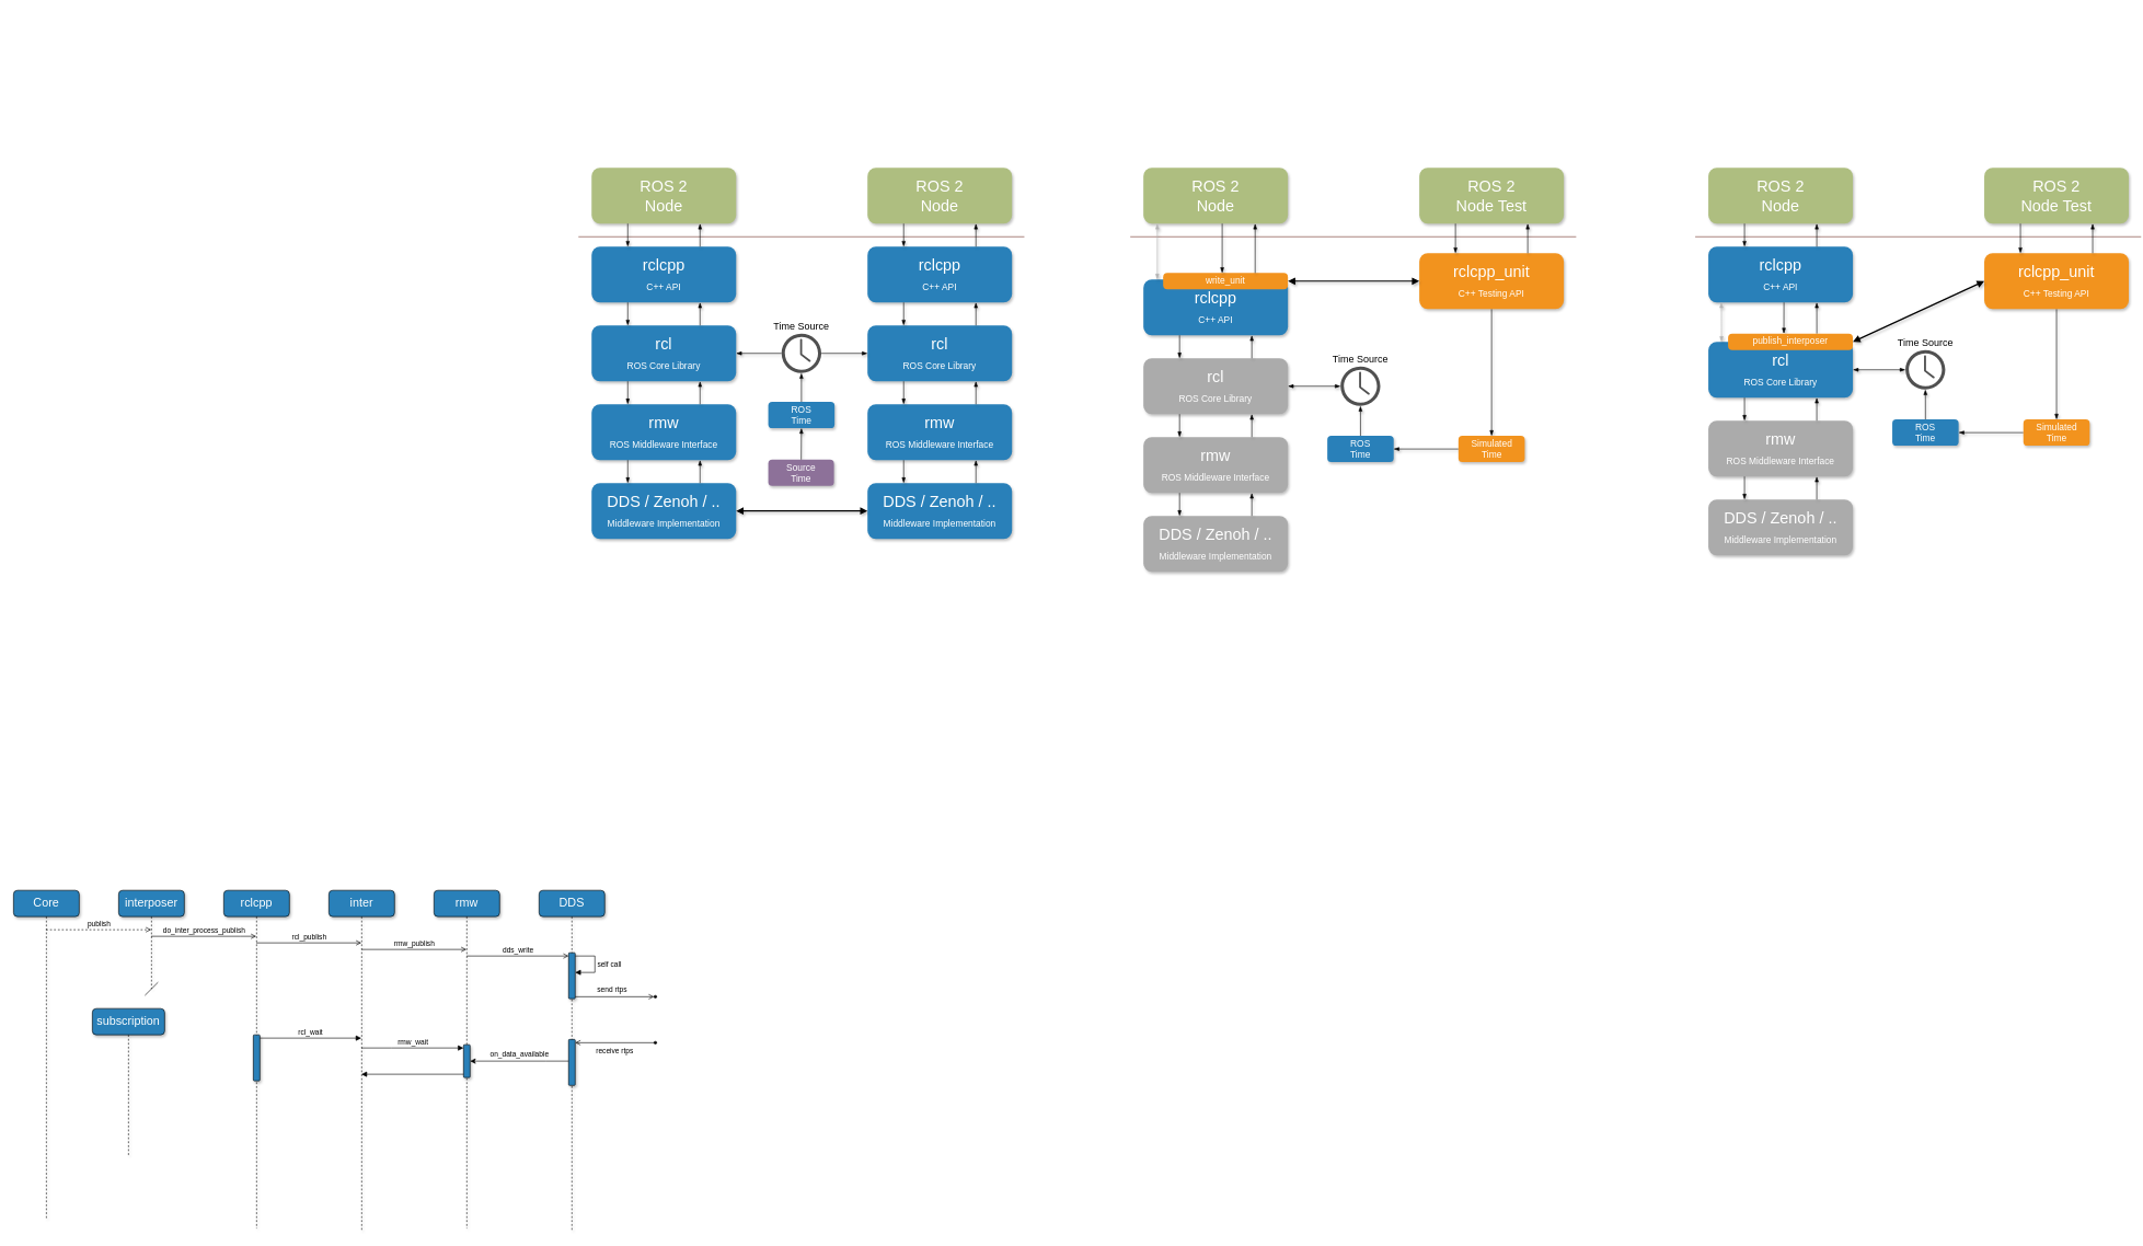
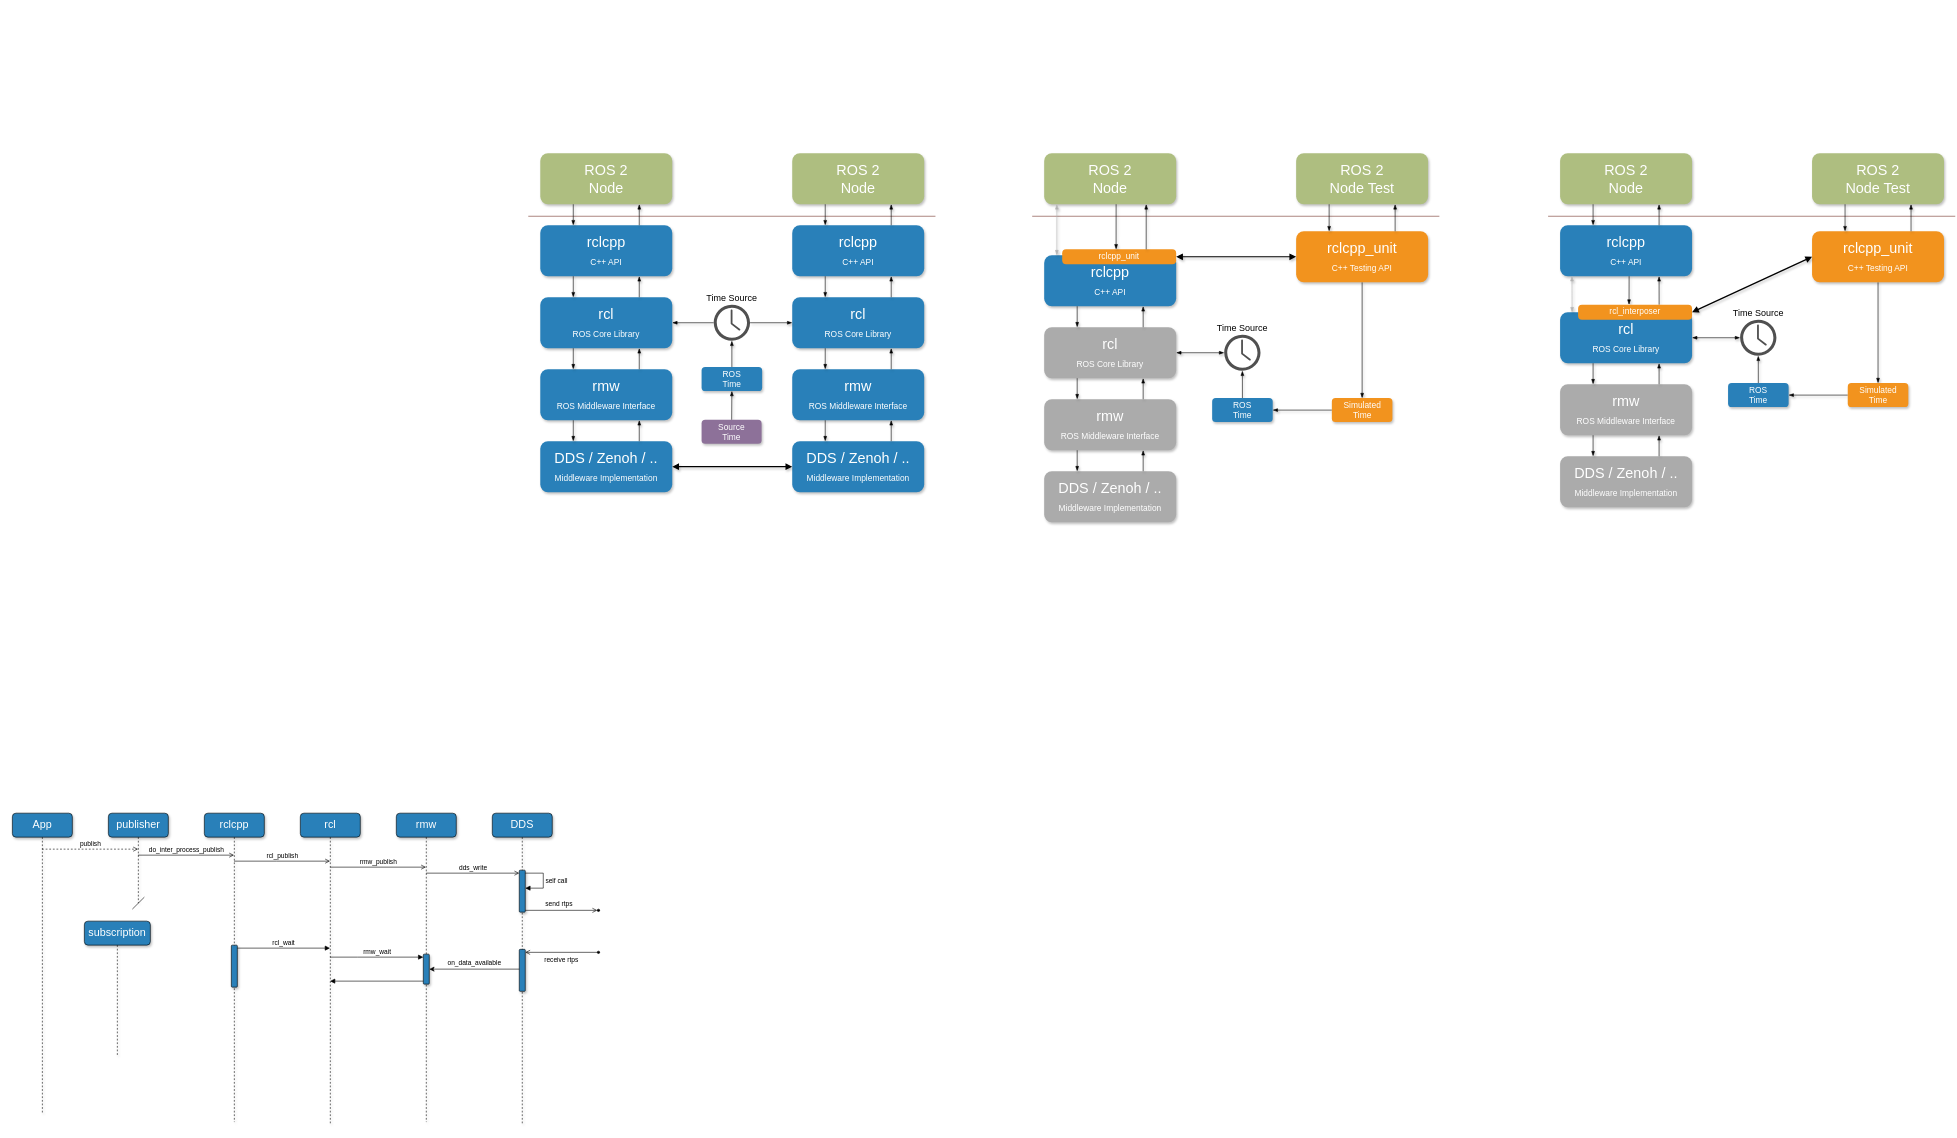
- <mxCell id="48" value="&lt;span style=&quot;font-size: 14px; background-color: transparent; color: light-dark(rgb(255, 255, 255), rgb(18, 18, 18));&quot;&gt;write_unit&lt;/span&gt;" style="rounded=1;whiteSpace=wrap;html=1;strokeColor=none;strokeWidth=1;fillColor=#F2931E;fontSize=24;fontColor=#FFFFFF;align=center;gradientColor=none;gradientDirection=east;verticalAlign=bottom;shadow=0;arcSize=26;" parent="1" vertex="1"><mxGeometry x="1770" y="415" width="190" height="25" as="geometry" /></mxCell>
+ <mxCell id="48" value="&lt;span style=&quot;font-size: 14px; background-color: transparent; color: light-dark(rgb(255, 255, 255), rgb(18, 18, 18));&quot;&gt;rclcpp_unit&lt;/span&gt;" style="rounded=1;whiteSpace=wrap;html=1;strokeColor=none;strokeWidth=1;fillColor=#F2931E;fontSize=24;fontColor=#FFFFFF;align=center;gradientColor=none;gradientDirection=east;verticalAlign=bottom;shadow=0;arcSize=26;" parent="1" vertex="1"><mxGeometry x="1770" y="415" width="190" height="25" as="geometry" /></mxCell>
- <mxCell id="80" value="&lt;span style=&quot;font-size: 14px; background-color: transparent; color: light-dark(rgb(255, 255, 255), rgb(18, 18, 18));&quot;&gt;publish_interposer&lt;/span&gt;" style="rounded=1;whiteSpace=wrap;html=1;strokeColor=none;strokeWidth=1;fillColor=#F2931E;fontSize=24;fontColor=#FFFFFF;align=center;gradientColor=none;gradientDirection=east;verticalAlign=bottom;shadow=0;arcSize=26;" parent="1" vertex="1"><mxGeometry x="2630" y="507.5" width="190" height="25" as="geometry" /></mxCell>
+ <mxCell id="80" value="&lt;span style=&quot;font-size: 14px; background-color: transparent; color: light-dark(rgb(255, 255, 255), rgb(18, 18, 18));&quot;&gt;rcl_interposer&lt;/span&gt;" style="rounded=1;whiteSpace=wrap;html=1;strokeColor=none;strokeWidth=1;fillColor=#F2931E;fontSize=24;fontColor=#FFFFFF;align=center;gradientColor=none;gradientDirection=east;verticalAlign=bottom;shadow=0;arcSize=26;" parent="1" vertex="1"><mxGeometry x="2630" y="507.5" width="190" height="25" as="geometry" /></mxCell>
- <mxCell id="95" value="Core" style="shape=umlLifeline;perimeter=lifelinePerimeter;whiteSpace=wrap;html=1;container=1;dropTarget=0;collapsible=0;recursiveResize=0;outlineConnect=0;portConstraint=eastwest;newEdgeStyle={&quot;edgeStyle&quot;:&quot;elbowEdgeStyle&quot;,&quot;elbow&quot;:&quot;vertical&quot;,&quot;curved&quot;:0,&quot;rounded&quot;:0};rounded=1;shadow=1;strokeWidth=1;align=center;verticalAlign=middle;fontFamily=Helvetica;fontSize=18;fontColor=#FFFFFF;fillColor=#2980B9;gradientColor=none;gradientDirection=east;" vertex="1" parent="1"><mxGeometry x="20" y="1355" width="100" height="500" as="geometry" /></mxCell>
+ <mxCell id="95" value="App" style="shape=umlLifeline;perimeter=lifelinePerimeter;whiteSpace=wrap;html=1;container=1;dropTarget=0;collapsible=0;recursiveResize=0;outlineConnect=0;portConstraint=eastwest;newEdgeStyle={&quot;edgeStyle&quot;:&quot;elbowEdgeStyle&quot;,&quot;elbow&quot;:&quot;vertical&quot;,&quot;curved&quot;:0,&quot;rounded&quot;:0};rounded=1;shadow=1;strokeWidth=1;align=center;verticalAlign=middle;fontFamily=Helvetica;fontSize=18;fontColor=#FFFFFF;fillColor=#2980B9;gradientColor=none;gradientDirection=east;" vertex="1" parent="1"><mxGeometry x="20" y="1355" width="100" height="500" as="geometry" /></mxCell>
- <mxCell id="116" value="interposer" style="shape=umlLifeline;perimeter=lifelinePerimeter;whiteSpace=wrap;html=1;container=1;dropTarget=0;collapsible=0;recursiveResize=0;outlineConnect=0;portConstraint=eastwest;newEdgeStyle={&quot;edgeStyle&quot;:&quot;elbowEdgeStyle&quot;,&quot;elbow&quot;:&quot;vertical&quot;,&quot;curved&quot;:0,&quot;rounded&quot;:0};rounded=1;shadow=1;strokeWidth=1;align=center;verticalAlign=middle;fontFamily=Helvetica;fontSize=18;fontColor=#FFFFFF;fillColor=#2980B9;gradientColor=none;gradientDirection=east;" vertex="1" parent="115"><mxGeometry width="100" height="150" as="geometry" /></mxCell>
+ <mxCell id="116" value="publisher" style="shape=umlLifeline;perimeter=lifelinePerimeter;whiteSpace=wrap;html=1;container=1;dropTarget=0;collapsible=0;recursiveResize=0;outlineConnect=0;portConstraint=eastwest;newEdgeStyle={&quot;edgeStyle&quot;:&quot;elbowEdgeStyle&quot;,&quot;elbow&quot;:&quot;vertical&quot;,&quot;curved&quot;:0,&quot;rounded&quot;:0};rounded=1;shadow=1;strokeWidth=1;align=center;verticalAlign=middle;fontFamily=Helvetica;fontSize=18;fontColor=#FFFFFF;fillColor=#2980B9;gradientColor=none;gradientDirection=east;" vertex="1" parent="115"><mxGeometry width="100" height="150" as="geometry" /></mxCell>
- <mxCell id="96" value="inter" style="shape=umlLifeline;perimeter=lifelinePerimeter;whiteSpace=wrap;html=1;container=1;dropTarget=0;collapsible=0;recursiveResize=0;outlineConnect=0;portConstraint=eastwest;newEdgeStyle={&quot;edgeStyle&quot;:&quot;elbowEdgeStyle&quot;,&quot;elbow&quot;:&quot;vertical&quot;,&quot;curved&quot;:0,&quot;rounded&quot;:0};rounded=1;shadow=1;strokeWidth=1;align=center;verticalAlign=middle;fontFamily=Helvetica;fontSize=18;fontColor=#FFFFFF;fillColor=#2980B9;gradientColor=none;gradientDirection=east;strokeColor=default;" vertex="1" parent="1"><mxGeometry x="500" y="1355" width="100" height="520" as="geometry" /></mxCell>
+ <mxCell id="96" value="rcl" style="shape=umlLifeline;perimeter=lifelinePerimeter;whiteSpace=wrap;html=1;container=1;dropTarget=0;collapsible=0;recursiveResize=0;outlineConnect=0;portConstraint=eastwest;newEdgeStyle={&quot;edgeStyle&quot;:&quot;elbowEdgeStyle&quot;,&quot;elbow&quot;:&quot;vertical&quot;,&quot;curved&quot;:0,&quot;rounded&quot;:0};rounded=1;shadow=1;strokeWidth=1;align=center;verticalAlign=middle;fontFamily=Helvetica;fontSize=18;fontColor=#FFFFFF;fillColor=#2980B9;gradientColor=none;gradientDirection=east;strokeColor=default;" vertex="1" parent="1"><mxGeometry x="500" y="1355" width="100" height="520" as="geometry" /></mxCell>
